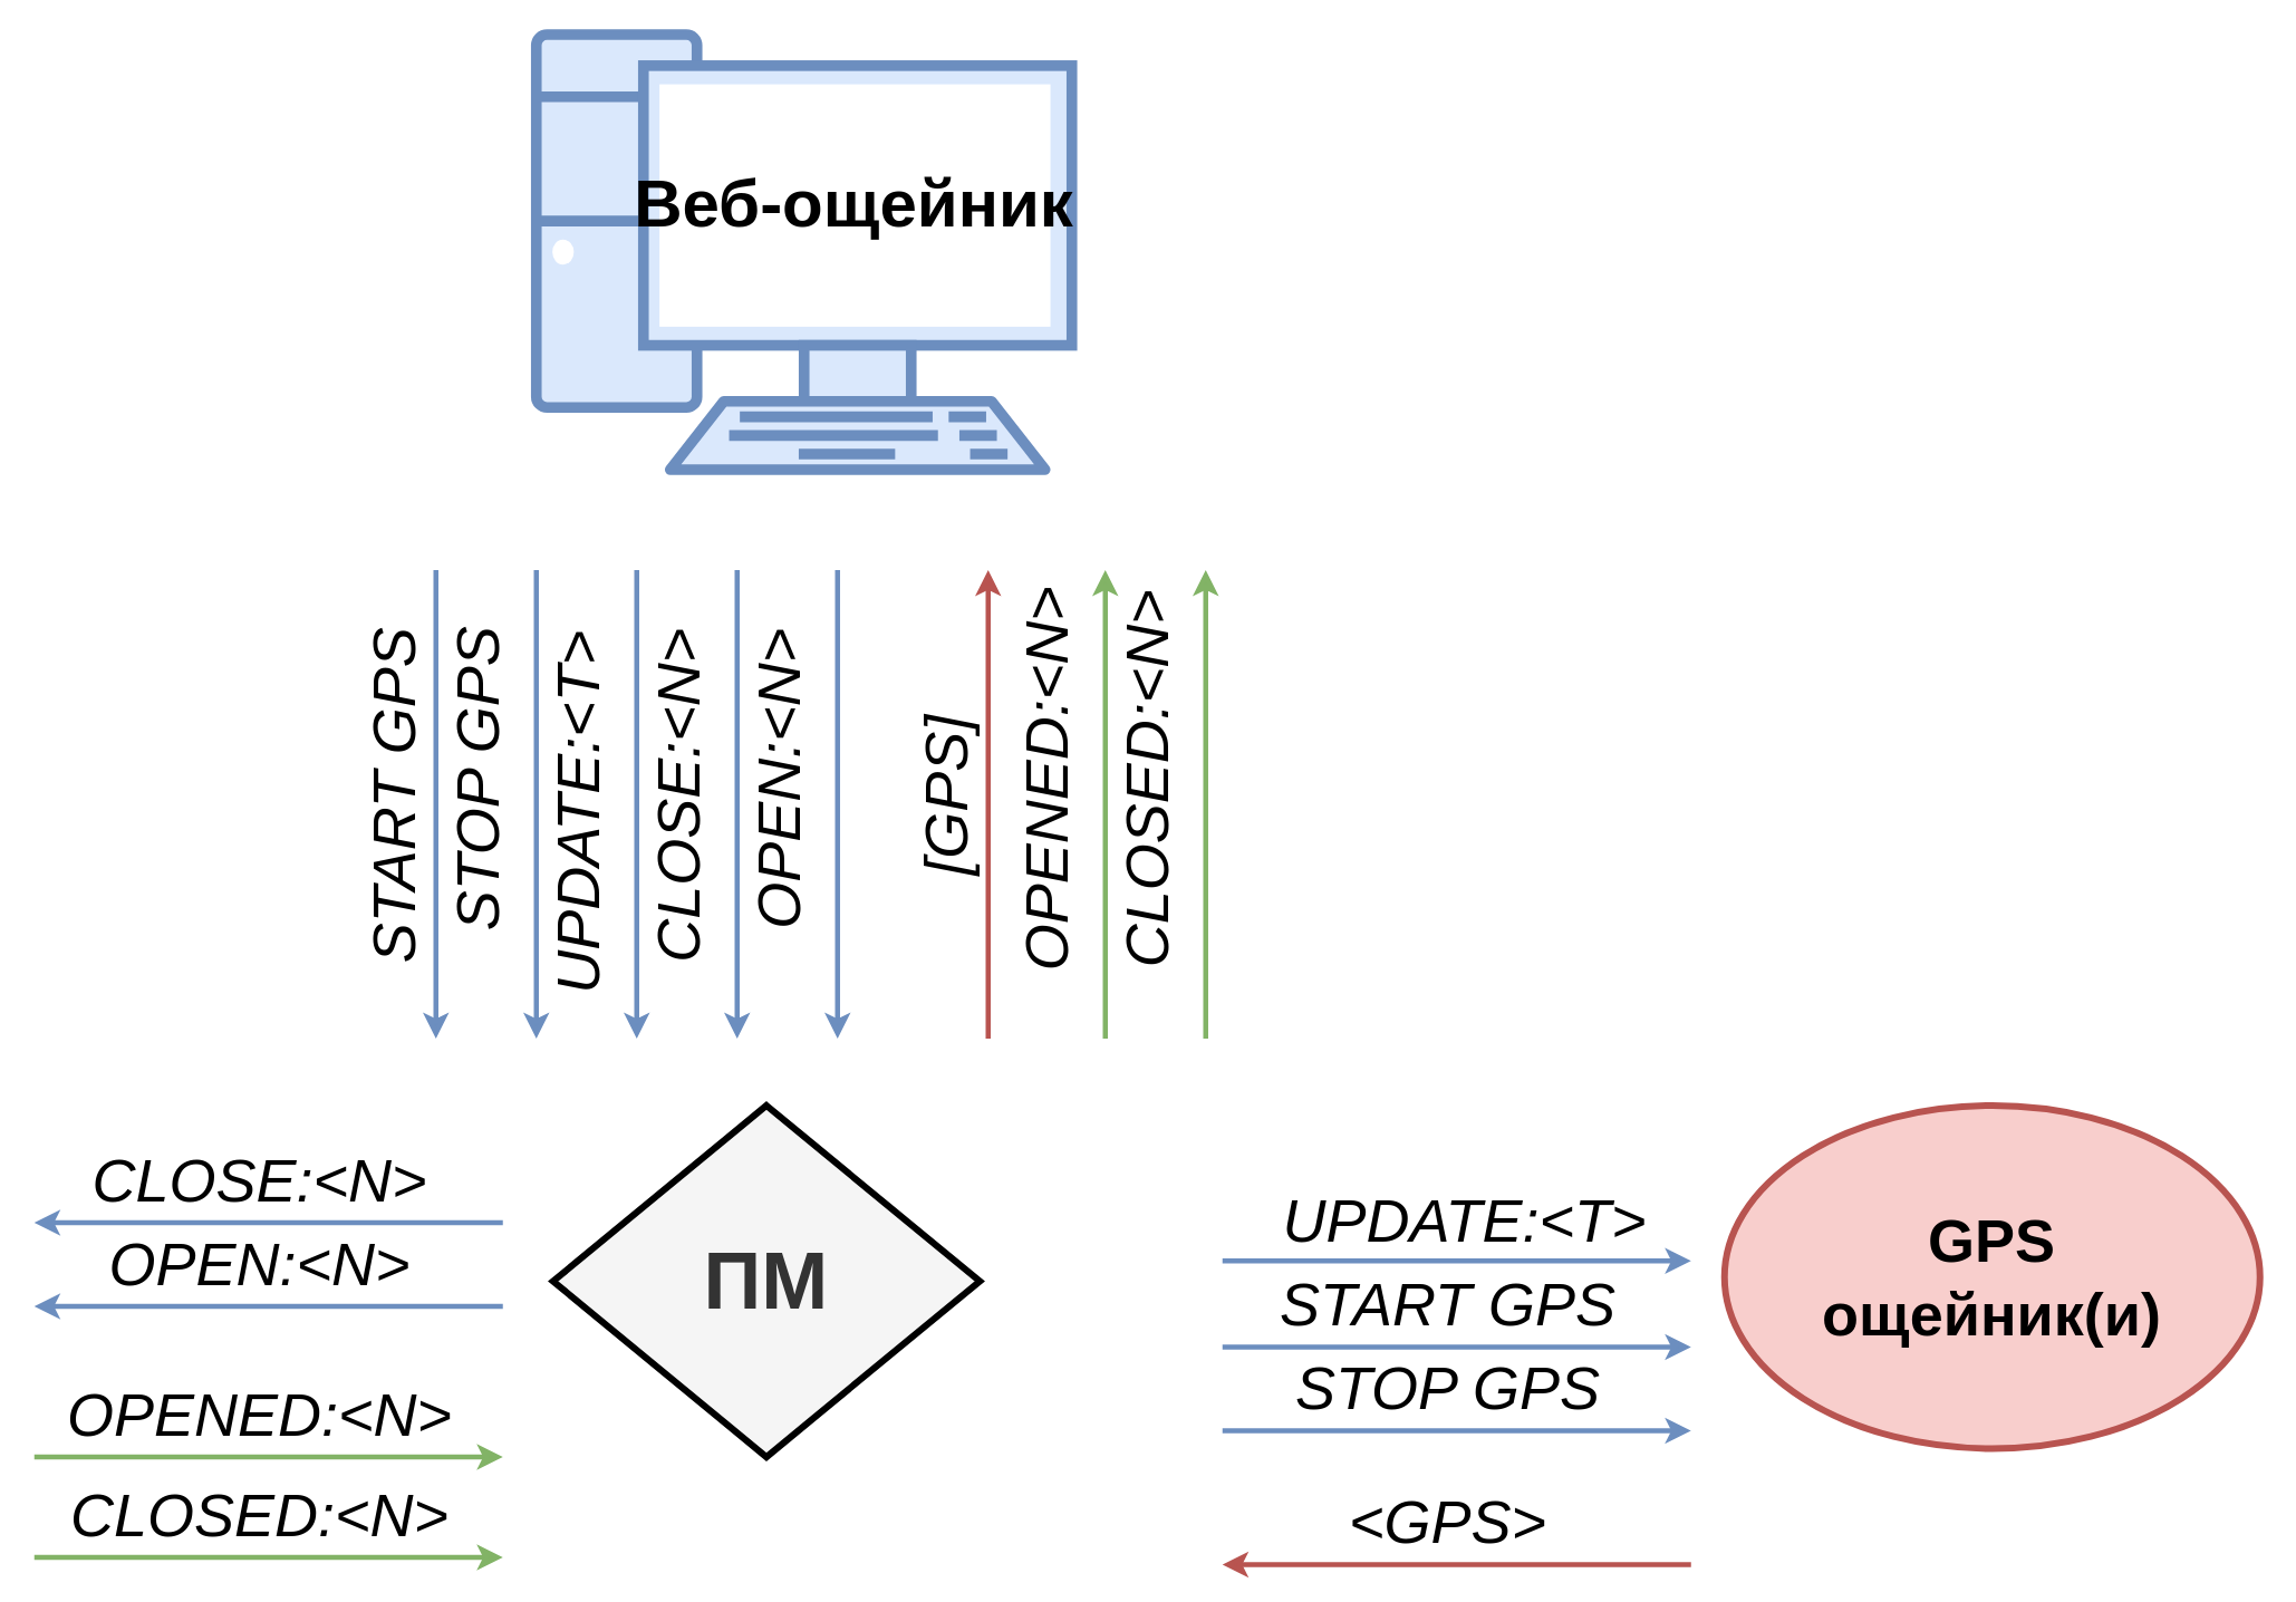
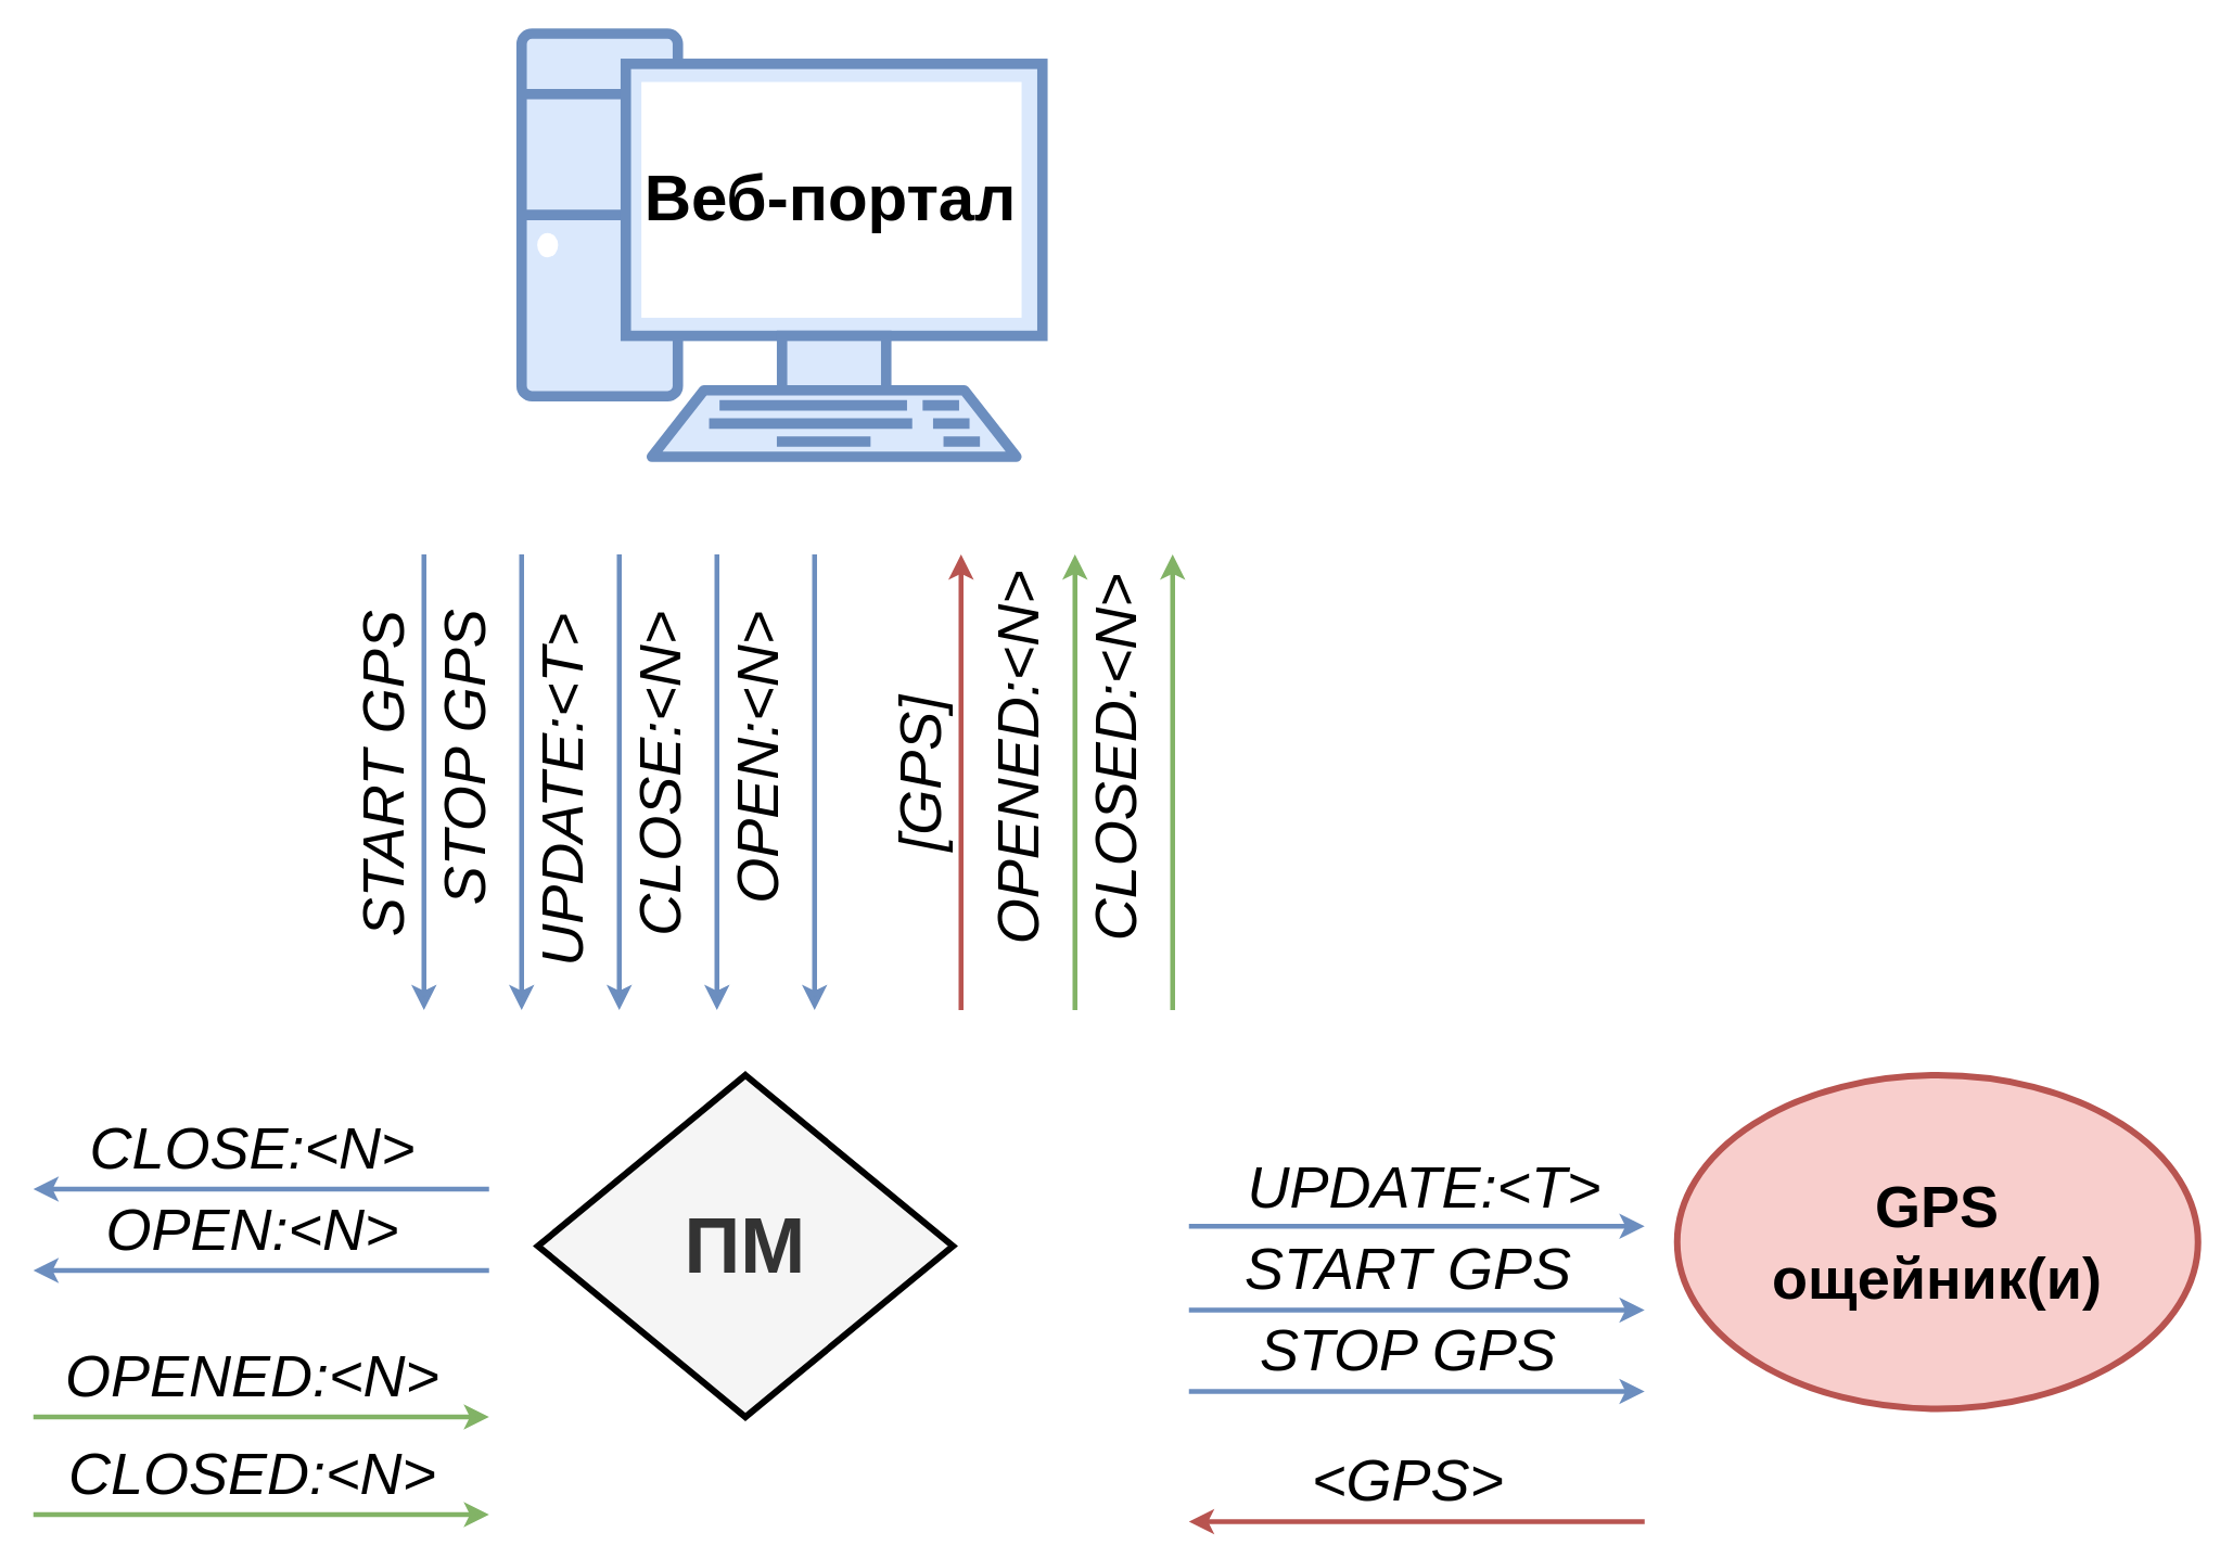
- <mxCell id="5" value="&lt;font style=&quot;font-size: 40px&quot;&gt;&lt;b&gt;Веб-ощейник&lt;/b&gt;&lt;/font&gt;" style="text;html=1;strokeColor=none;fillColor=none;align=center;verticalAlign=middle;whiteSpace=wrap;rounded=0;" vertex="1" parent="1"><mxGeometry x="355" y="60" width="310" height="120" as="geometry" /></mxCell>
+ <mxCell id="5" value="&lt;font style=&quot;font-size: 40px&quot;&gt;&lt;b&gt;Веб-портал&lt;/b&gt;&lt;/font&gt;" style="text;html=1;strokeColor=none;fillColor=none;align=center;verticalAlign=middle;whiteSpace=wrap;rounded=0;" vertex="1" parent="1"><mxGeometry x="355" y="60" width="310" height="120" as="geometry" /></mxCell>
